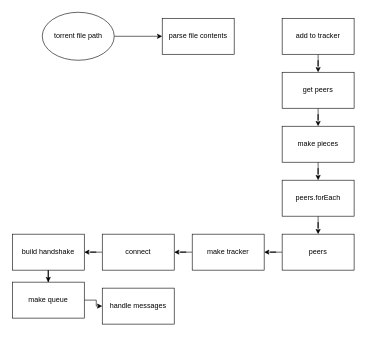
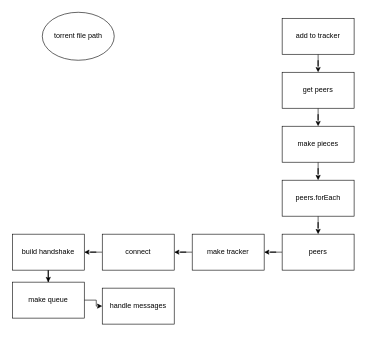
- <mxCell id="2" value="" style="edgeStyle=orthogonalEdgeStyle;rounded=0;orthogonalLoop=1;jettySize=auto;html=1;" parent="1" source="3" target="4" edge="1"><mxGeometry relative="1" as="geometry" /></mxCell>
- <mxCell id="4" value="parse file contents" style="rounded=0;whiteSpace=wrap;html=1;" parent="1" vertex="1"><mxGeometry x="270" y="30" width="120" height="60" as="geometry" /></mxCell>
